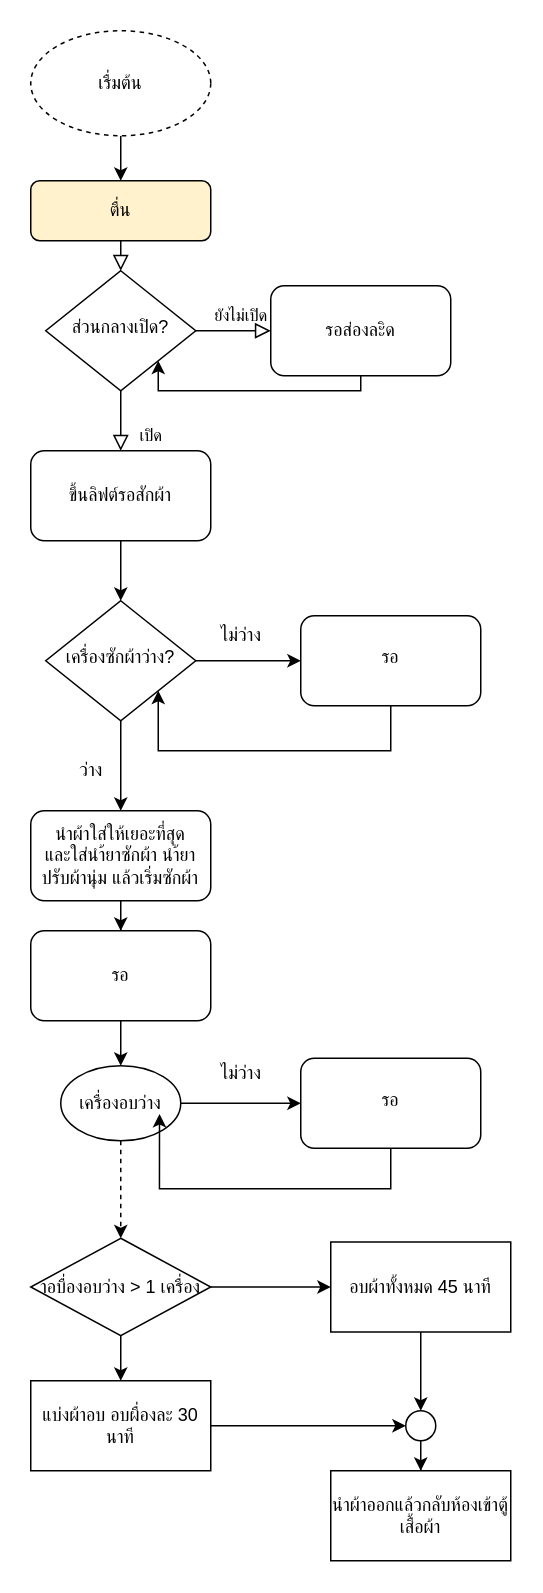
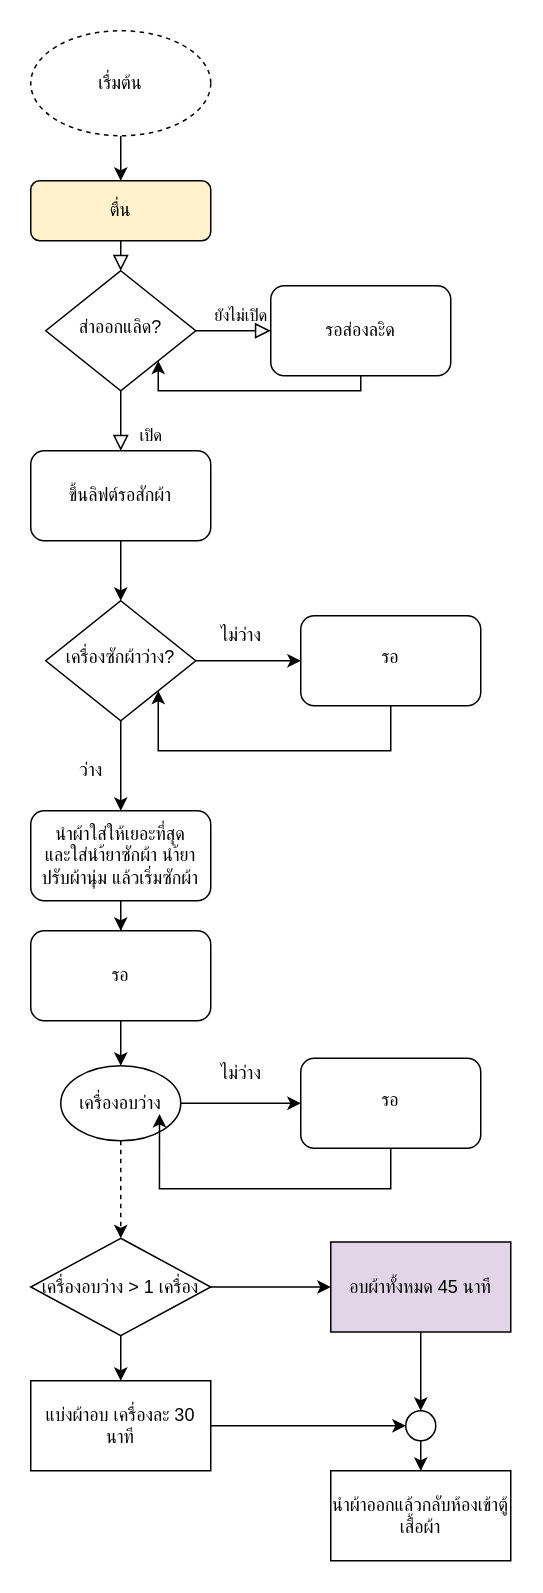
- <mxCell id="6" value="ส่วนกลางเปิด?" style="rhombus;whiteSpace=wrap;html=1;shadow=0;fontFamily=Helvetica;fontSize=12;align=center;strokeWidth=1;spacing=6;spacingTop=-4;" parent="1" vertex="1"><mxGeometry x="30" y="180" width="100" height="80" as="geometry" /></mxCell>
+ <mxCell id="6" value="ส่าออกแลิด?" style="rhombus;whiteSpace=wrap;html=1;shadow=0;fontFamily=Helvetica;fontSize=12;align=center;strokeWidth=1;spacing=6;spacingTop=-4;" parent="1" vertex="1"><mxGeometry x="30" y="180" width="100" height="80" as="geometry" /></mxCell>
- <mxCell id="34" value="อบผ้าทั้งหมด 45 นาที" style="whiteSpace=wrap;html=1;" vertex="1" parent="1"><mxGeometry x="220" y="827.5" width="120" height="60" as="geometry" /></mxCell>
+ <mxCell id="34" value="อบผ้าทั้งหมด 45 นาที" style="whiteSpace=wrap;html=1;fillColor=#e1d5e7;" vertex="1" parent="1"><mxGeometry x="220" y="827.5" width="120" height="60" as="geometry" /></mxCell>
- <mxCell id="32" value="าอบื่องอบว่าง &amp;gt; 1 เครื่อง" style="rhombus;whiteSpace=wrap;html=1;" vertex="1" parent="1"><mxGeometry x="20" y="825" width="120" height="65" as="geometry" /></mxCell>
+ <mxCell id="32" value="เครื่องอบว่าง &amp;gt; 1 เครื่อง" style="rhombus;whiteSpace=wrap;html=1;" vertex="1" parent="1"><mxGeometry x="20" y="825" width="120" height="65" as="geometry" /></mxCell>
- <mxCell id="36" value="แบ่งผ้าอบ อบผื่องละ 30 นาที" style="whiteSpace=wrap;html=1;" vertex="1" parent="1"><mxGeometry x="20" y="920" width="120" height="60" as="geometry" /></mxCell>
+ <mxCell id="36" value="แบ่งผ้าอบ เครื่องละ 30 นาที" style="whiteSpace=wrap;html=1;" vertex="1" parent="1"><mxGeometry x="20" y="920" width="120" height="60" as="geometry" /></mxCell>
